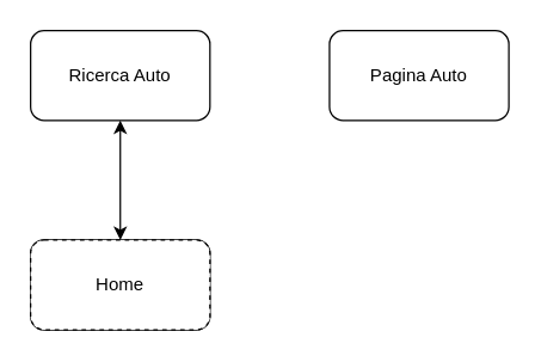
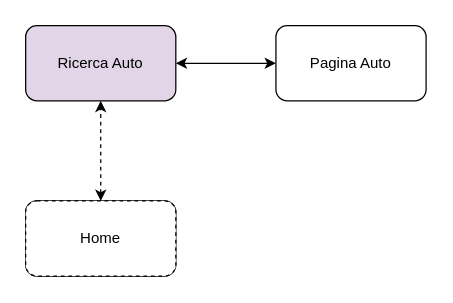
- <mxCell id="4" value="Ricerca Auto" style="whiteSpace=wrap;html=1;rounded=1;" parent="1" vertex="1"><mxGeometry x="20" y="20" width="120" height="60" as="geometry" /></mxCell>
+ <mxCell id="4" value="Ricerca Auto" style="whiteSpace=wrap;html=1;rounded=1;fillColor=#e1d5e7;" parent="1" vertex="1"><mxGeometry x="20" y="20" width="120" height="60" as="geometry" /></mxCell>
+ <mxCell id="7" value="" style="endArrow=classic;startArrow=classic;html=1;entryX=0;entryY=0.5;entryDx=0;entryDy=0;exitX=1;exitY=0.5;exitDx=0;exitDy=0;" parent="1" source="4" target="5" edge="1"><mxGeometry width="50" height="50" relative="1" as="geometry"><mxPoint x="-120" y="250" as="sourcePoint" /><mxPoint x="-70" y="200" as="targetPoint" /></mxGeometry></mxCell>
- <mxCell id="6" value="" style="endArrow=classic;startArrow=classic;html=1;entryX=0.5;entryY=1;entryDx=0;entryDy=0;" parent="1" source="3" target="4" edge="1"><mxGeometry width="50" height="50" relative="1" as="geometry"><mxPoint x="-350" y="250" as="sourcePoint" /><mxPoint x="-300" y="200" as="targetPoint" /></mxGeometry></mxCell>
+ <mxCell id="6" value="" style="endArrow=classic;startArrow=classic;html=1;entryX=0.5;entryY=1;entryDx=0;entryDy=0;dashed=1;" parent="1" source="3" target="4" edge="1"><mxGeometry width="50" height="50" relative="1" as="geometry"><mxPoint x="-350" y="250" as="sourcePoint" /><mxPoint x="-300" y="200" as="targetPoint" /></mxGeometry></mxCell>
